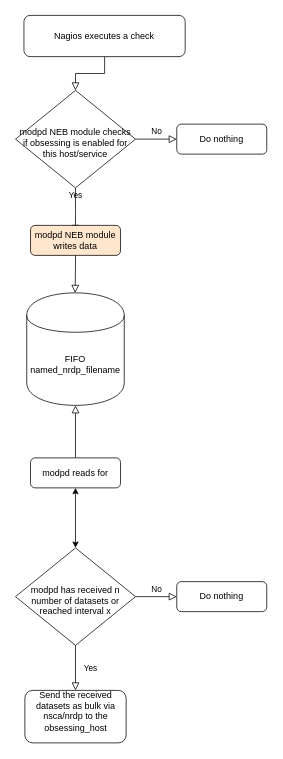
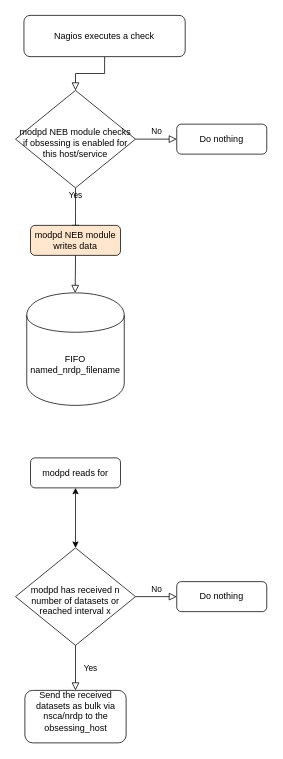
- <mxCell id="15" value="" style="rounded=0;html=1;jettySize=auto;orthogonalLoop=1;fontSize=11;endArrow=block;endFill=0;endSize=8;strokeWidth=1;shadow=0;labelBackgroundColor=none;edgeStyle=orthogonalEdgeStyle;entryX=0.5;entryY=1;entryDx=0;entryDy=0;entryPerimeter=0;exitX=0.5;exitY=0;exitDx=0;exitDy=0;" parent="1" source="14" target="8" edge="1"><mxGeometry relative="1" as="geometry"><mxPoint x="375" y="584" as="sourcePoint" /><mxPoint x="374.9" y="644" as="targetPoint" /></mxGeometry></mxCell>
